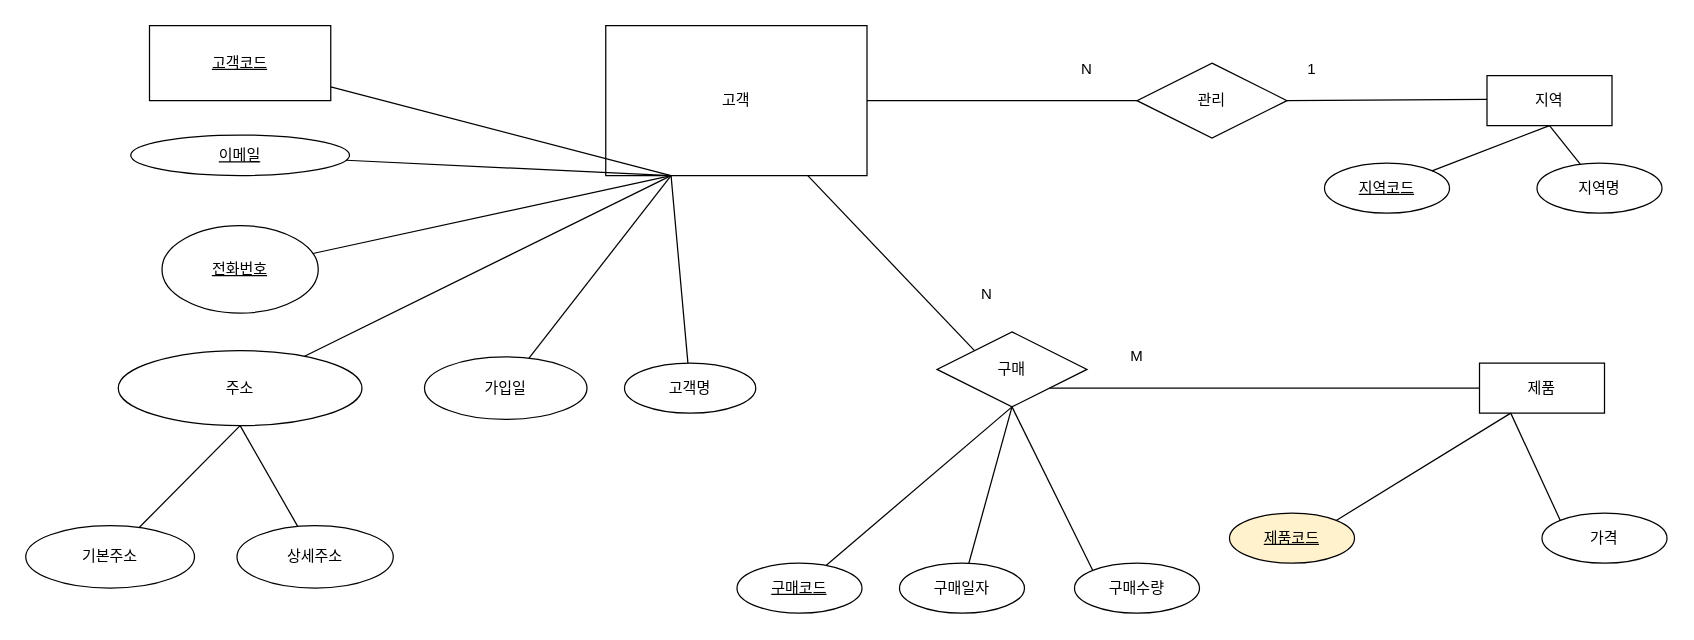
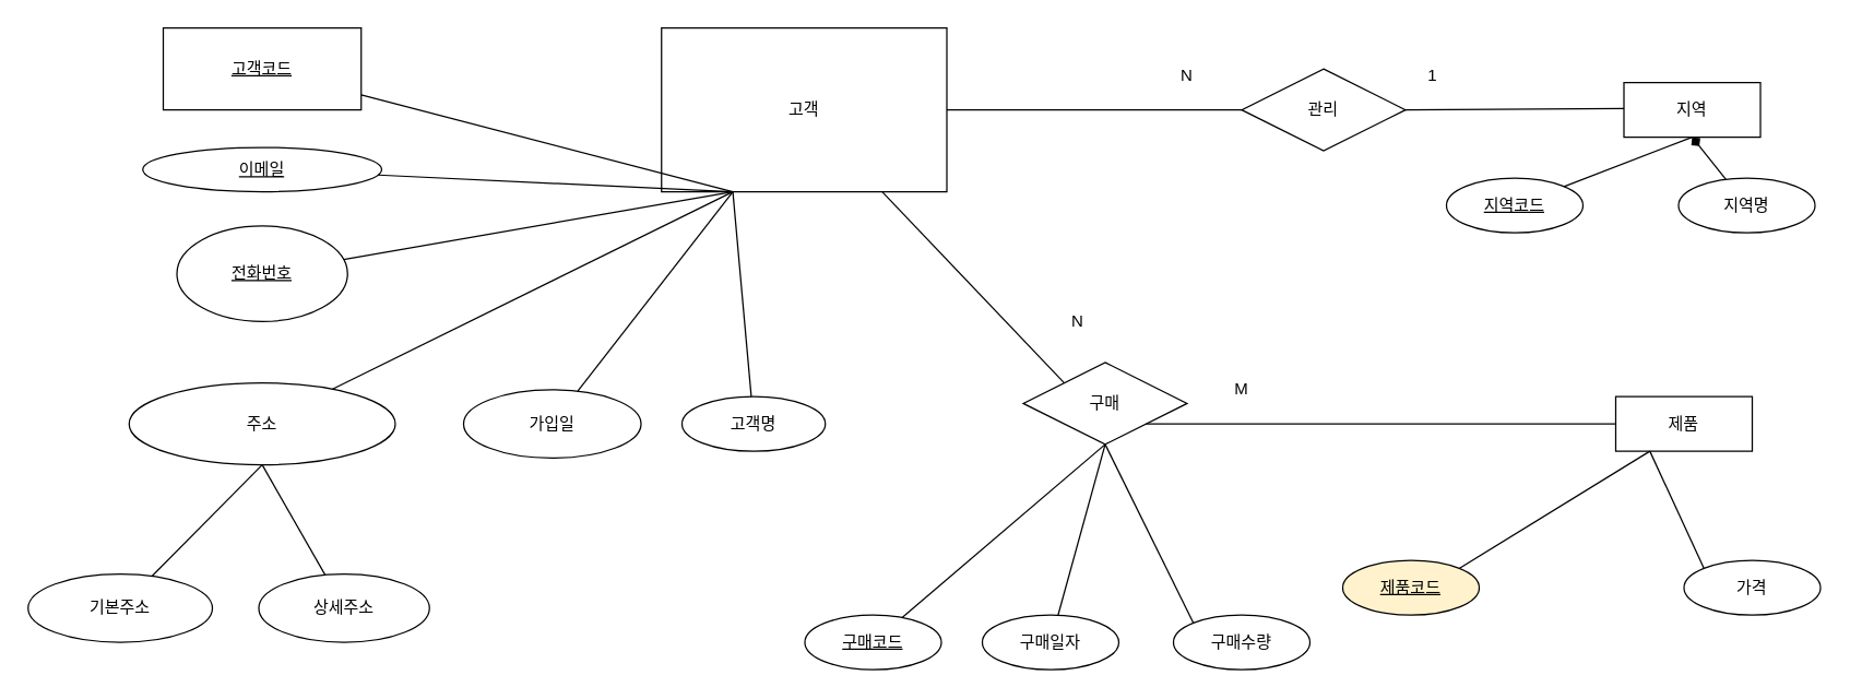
- <mxCell id="34" value="" style="endArrow=none;html=1;rounded=0;entryX=0.5;entryY=1;entryDx=0;entryDy=0;" edge="1" parent="1" source="33" target="19"><mxGeometry relative="1" as="geometry"><mxPoint x="1069" y="480" as="sourcePoint" /><mxPoint x="1229" y="480" as="targetPoint" /></mxGeometry></mxCell>
+ <mxCell id="34" value="" style="endArrow=diamond;html=1;rounded=0;entryX=0.5;entryY=1;entryDx=0;entryDy=0;" edge="1" parent="1" source="33" target="19"><mxGeometry relative="1" as="geometry"><mxPoint x="1069" y="480" as="sourcePoint" /><mxPoint x="1229" y="480" as="targetPoint" /></mxGeometry></mxCell>
- <mxCell id="3" value="전화번호" style="ellipse;whiteSpace=wrap;html=1;align=center;fontStyle=4;" parent="1" vertex="1"><mxGeometry x="129" y="180" width="125" height="70" as="geometry" /></mxCell>
+ <mxCell id="3" value="전화번호" style="ellipse;whiteSpace=wrap;html=1;align=center;fontStyle=4;" parent="1" vertex="1"><mxGeometry x="129" y="165" width="125" height="70" as="geometry" /></mxCell>
